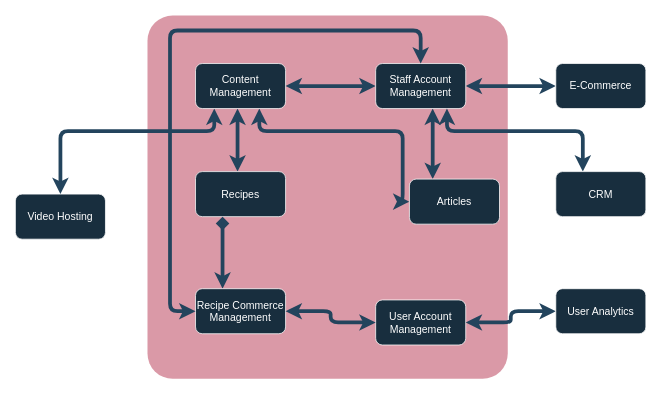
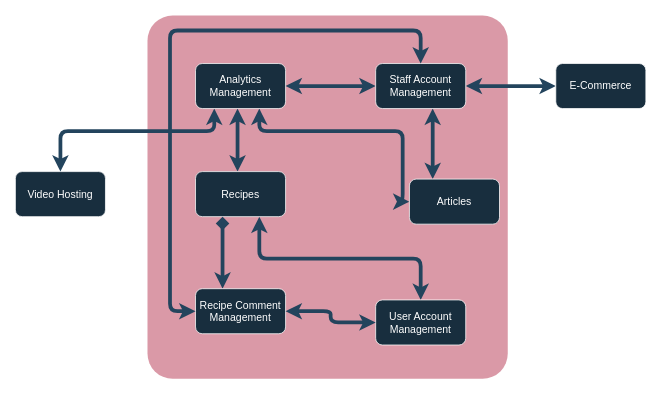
- <mxCell id="7" value="Content Management" style="rounded=1;whiteSpace=wrap;html=1;labelBackgroundColor=none;fillColor=#182E3E;strokeColor=#FFFFFF;fontColor=#FFFFFF;fontSize=14;" parent="1" vertex="1"><mxGeometry x="260" y="84" width="120" height="60" as="geometry" /></mxCell>
+ <mxCell id="7" value="Analytics Management" style="rounded=1;whiteSpace=wrap;html=1;labelBackgroundColor=none;fillColor=#182E3E;strokeColor=#FFFFFF;fontColor=#FFFFFF;fontSize=14;" parent="1" vertex="1"><mxGeometry x="260" y="84" width="120" height="60" as="geometry" /></mxCell>
- <mxCell id="21" style="edgeStyle=orthogonalEdgeStyle;rounded=1;orthogonalLoop=1;jettySize=auto;html=1;strokeColor=#23445D;fontColor=default;startArrow=classic;startFill=1;fontSize=14;labelBackgroundColor=none;strokeWidth=5;" parent="1" source="22" target="11" edge="1"><mxGeometry relative="1" as="geometry"><Array as="points"><mxPoint x="776" y="174" /><mxPoint x="595" y="174" /></Array></mxGeometry></mxCell>
- <mxCell id="22" value="CRM" style="rounded=1;whiteSpace=wrap;html=1;labelBackgroundColor=none;fillColor=#182E3E;strokeColor=#FFFFFF;fontColor=#FFFFFF;fontSize=14;" parent="1" vertex="1"><mxGeometry x="740" y="228" width="120" height="60" as="geometry" /></mxCell>
- <mxCell id="3" value="Video Hosting" style="rounded=1;whiteSpace=wrap;html=1;labelBackgroundColor=none;fillColor=#182E3E;strokeColor=#FFFFFF;fontColor=#FFFFFF;fontSize=14;" parent="1" vertex="1"><mxGeometry x="20" y="258" width="120" height="60" as="geometry" /></mxCell>
+ <mxCell id="3" value="Video Hosting" style="rounded=1;whiteSpace=wrap;html=1;labelBackgroundColor=none;fillColor=#182E3E;strokeColor=#FFFFFF;fontColor=#FFFFFF;fontSize=14;" parent="1" vertex="1"><mxGeometry x="20" y="228" width="120" height="60" as="geometry" /></mxCell>
+ <mxCell id="12" style="edgeStyle=orthogonalEdgeStyle;rounded=1;orthogonalLoop=1;jettySize=auto;html=1;strokeColor=#23445D;fontColor=default;startArrow=classic;startFill=1;fontSize=14;labelBackgroundColor=none;strokeWidth=5;" parent="1" source="13" target="15" edge="1"><mxGeometry relative="1" as="geometry"><Array as="points"><mxPoint x="560" y="344" /><mxPoint x="345" y="344" /></Array></mxGeometry></mxCell>
- <mxCell id="18" value="Recipe Commerce&lt;br style=&quot;font-size: 14px;&quot;&gt;Management" style="rounded=1;whiteSpace=wrap;html=1;labelBackgroundColor=none;fillColor=#182E3E;strokeColor=#FFFFFF;fontColor=#FFFFFF;fontSize=14;" parent="1" vertex="1"><mxGeometry x="260" y="384" width="120" height="60" as="geometry" /></mxCell>
+ <mxCell id="18" value="Recipe Comment&lt;br style=&quot;font-size: 14px;&quot;&gt;Management" style="rounded=1;whiteSpace=wrap;html=1;labelBackgroundColor=none;fillColor=#182E3E;strokeColor=#FFFFFF;fontColor=#FFFFFF;fontSize=14;" parent="1" vertex="1"><mxGeometry x="260" y="384" width="120" height="60" as="geometry" /></mxCell>
- <mxCell id="20" value="User Analytics" style="rounded=1;whiteSpace=wrap;html=1;labelBackgroundColor=none;fillColor=#182E3E;strokeColor=#FFFFFF;fontColor=#FFFFFF;fontSize=14;" parent="1" vertex="1"><mxGeometry x="740" y="384" width="120" height="60" as="geometry" /></mxCell>
- <mxCell id="19" style="edgeStyle=orthogonalEdgeStyle;rounded=1;orthogonalLoop=1;jettySize=auto;html=1;strokeColor=#23445D;fontColor=default;startArrow=classic;startFill=1;fontSize=14;labelBackgroundColor=none;strokeWidth=5;" parent="1" source="20" target="13" edge="1"><mxGeometry relative="1" as="geometry" /></mxCell>
